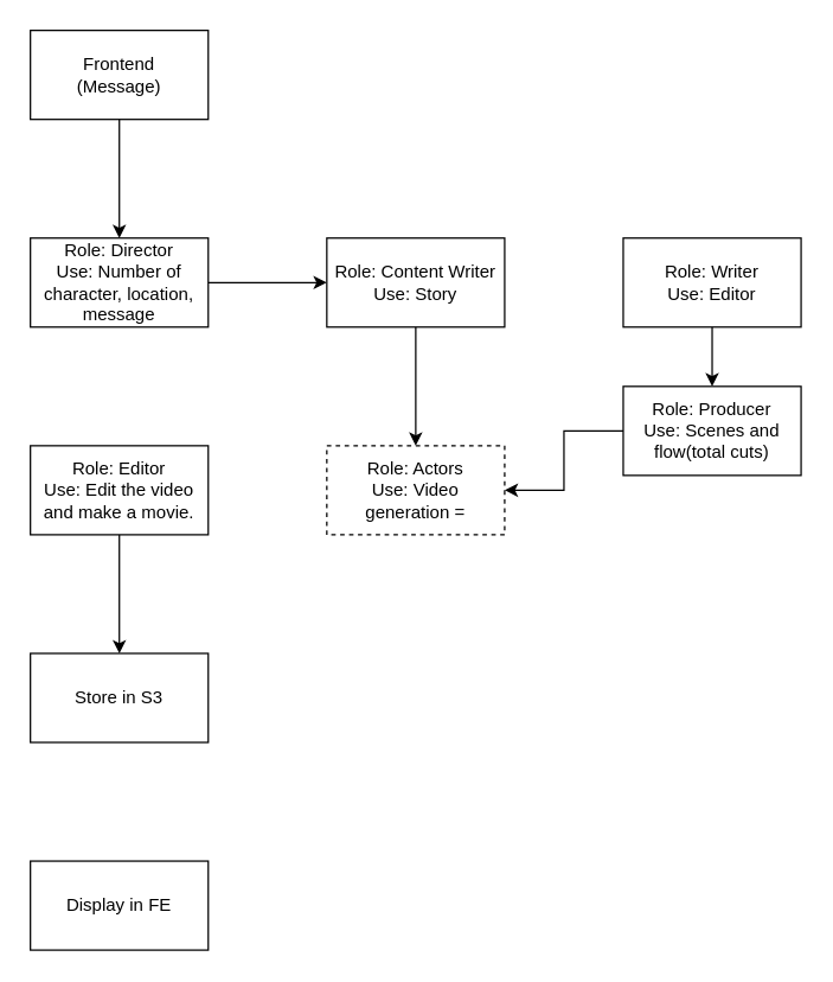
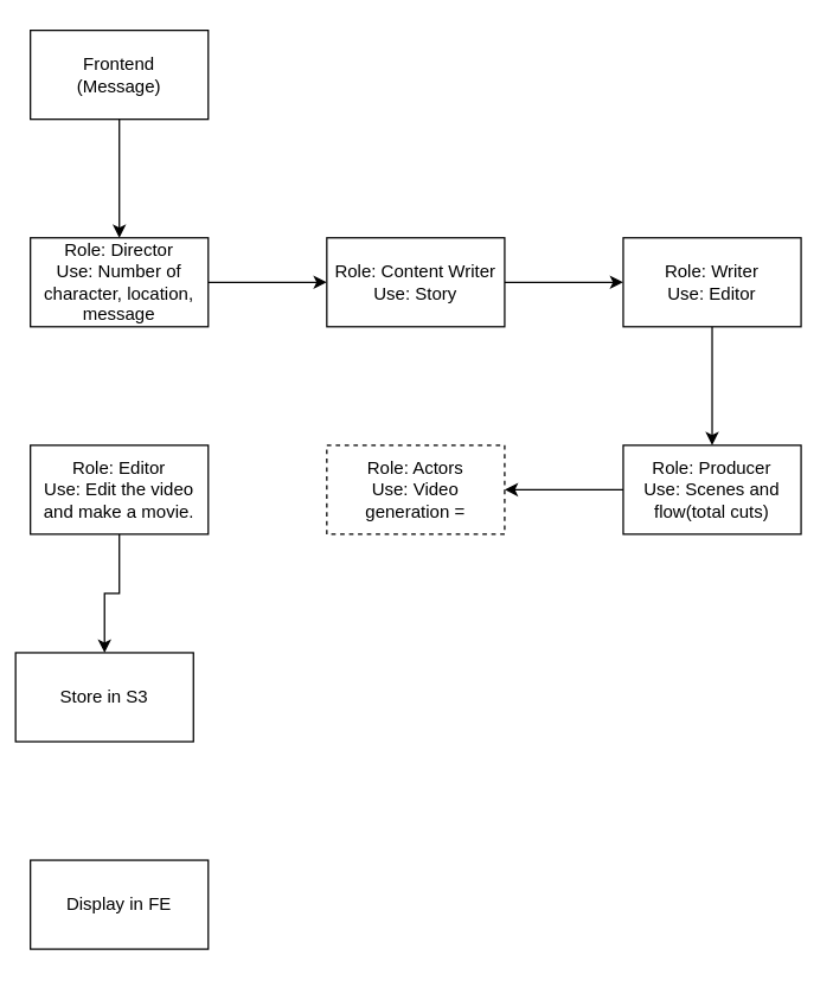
- <mxCell id="6" value="" style="edgeStyle=orthogonalEdgeStyle;rounded=0;orthogonalLoop=1;jettySize=auto;html=1;" edge="1" parent="1" source="7" target="12"><mxGeometry relative="1" as="geometry" /></mxCell>
+ <mxCell id="6" value="" style="edgeStyle=orthogonalEdgeStyle;rounded=0;orthogonalLoop=1;jettySize=auto;html=1;" edge="1" parent="1" source="7" target="9"><mxGeometry relative="1" as="geometry" /></mxCell>
- <mxCell id="11" value="Role: Producer&lt;div&gt;Use: Scenes and flow(total cuts)&lt;/div&gt;" style="whiteSpace=wrap;html=1;rounded=0;" vertex="1" parent="1"><mxGeometry x="420" y="260" width="120" height="60" as="geometry" /></mxCell>
+ <mxCell id="11" value="Role: Producer&lt;div&gt;Use: Scenes and flow(total cuts)&lt;/div&gt;" style="whiteSpace=wrap;html=1;rounded=0;" vertex="1" parent="1"><mxGeometry x="420" y="300" width="120" height="60" as="geometry" /></mxCell>
- <mxCell id="15" value="Store in S3" style="whiteSpace=wrap;html=1;rounded=0;" vertex="1" parent="1"><mxGeometry x="20" y="440" width="120" height="60" as="geometry" /></mxCell>
+ <mxCell id="15" value="Store in S3" style="whiteSpace=wrap;html=1;rounded=0;" vertex="1" parent="1"><mxGeometry x="10" y="440" width="120" height="60" as="geometry" /></mxCell>
